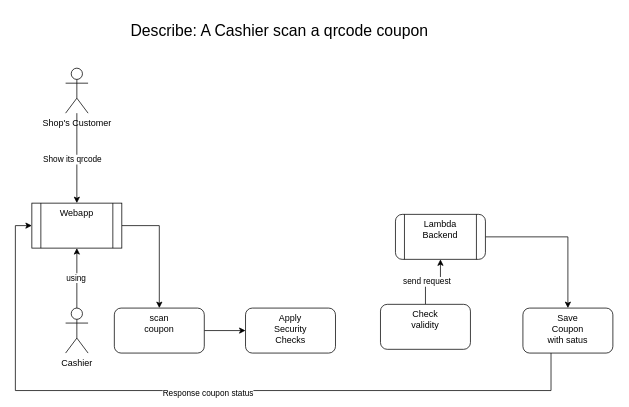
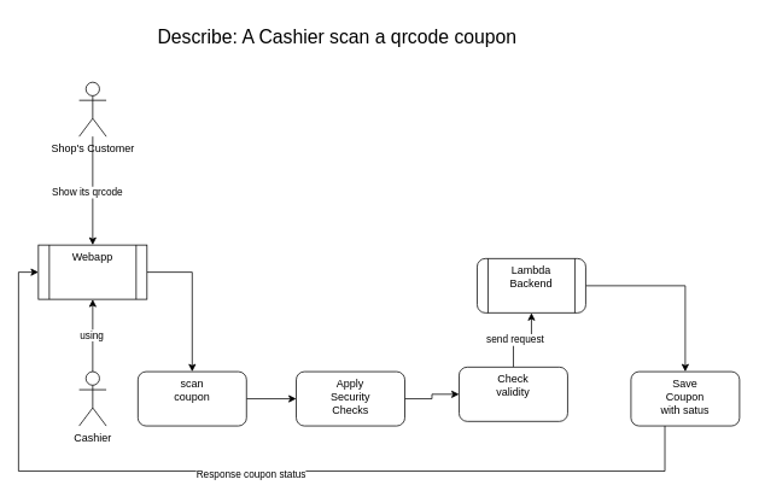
+ <mxCell id="14" value="" style="edgeStyle=orthogonalEdgeStyle;rounded=0;orthogonalLoop=1;jettySize=auto;html=1;" parent="1" source="15" target="10" edge="1"><mxGeometry relative="1" as="geometry" /></mxCell>
